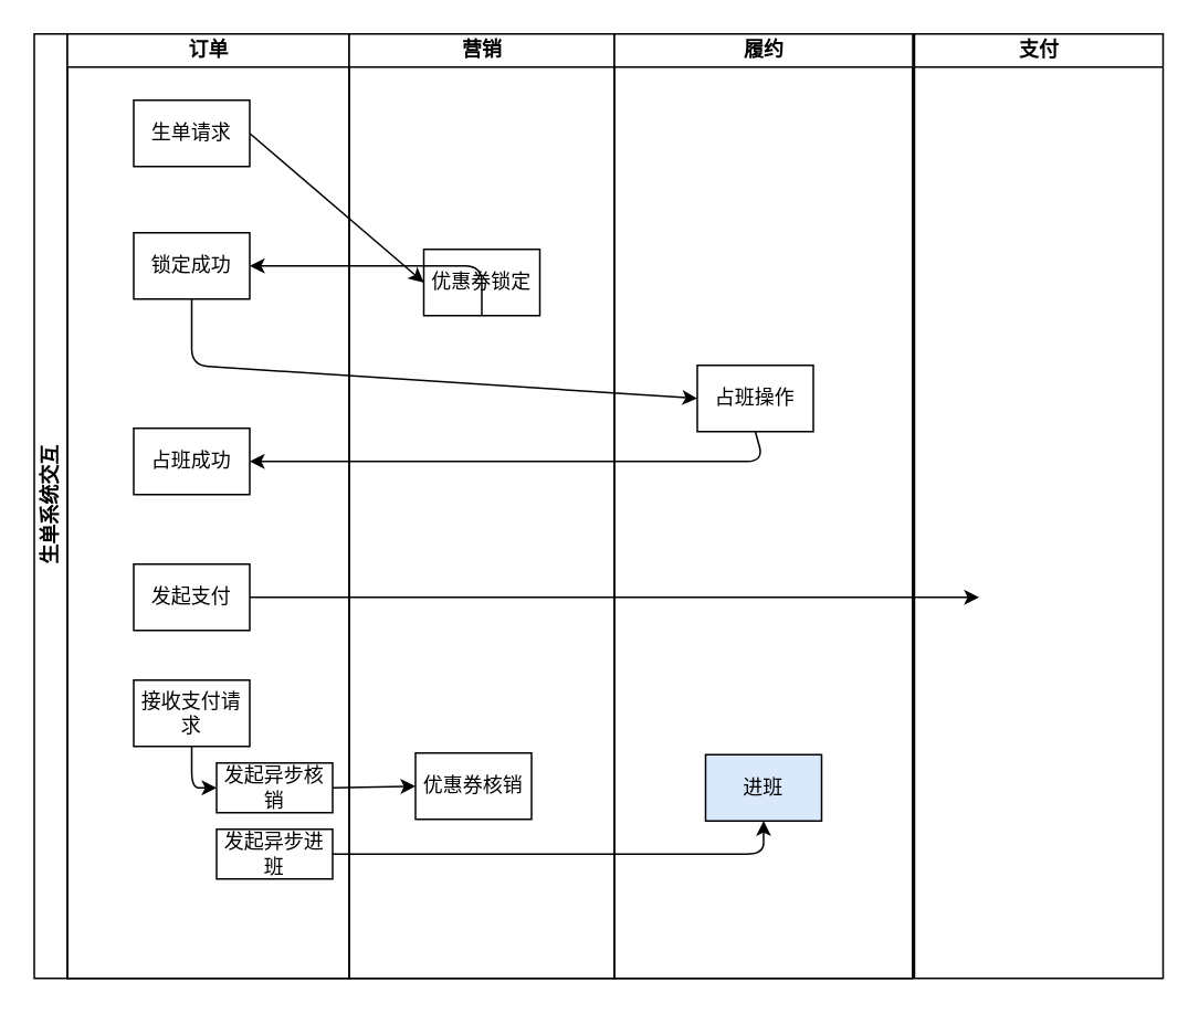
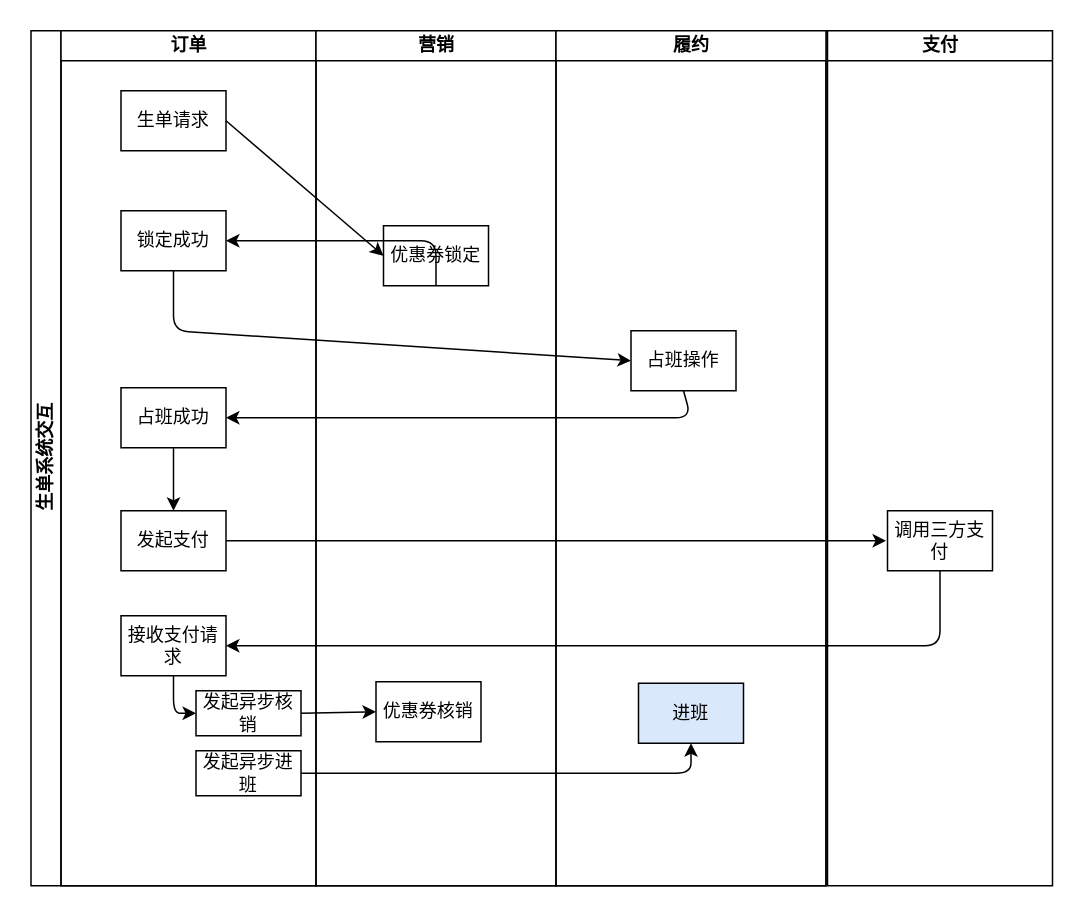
+ <mxCell id="9" value="" style="endArrow=classic;html=1;exitX=0.5;exitY=1;exitDx=0;exitDy=0;entryX=0.5;entryY=0;entryDx=0;entryDy=0;" edge="1" parent="4" source="7" target="8"><mxGeometry width="50" height="50" relative="1" as="geometry"><mxPoint x="240" y="320" as="sourcePoint" /><mxPoint x="290" y="270" as="targetPoint" /></mxGeometry></mxCell>
+ <mxCell id="28" value="调用三方支付" style="rounded=0;whiteSpace=wrap;html=1;" vertex="1" parent="27"><mxGeometry x="40" y="320" width="70" height="40" as="geometry" /></mxCell>
+ <mxCell id="29" value="" style="endArrow=classic;html=1;exitX=0.5;exitY=1;exitDx=0;exitDy=0;entryX=1;entryY=0.5;entryDx=0;entryDy=0;" edge="1" parent="2" source="28" target="11"><mxGeometry width="50" height="50" relative="1" as="geometry"><mxPoint x="530" y="410" as="sourcePoint" /><mxPoint x="330" y="290" as="targetPoint" /><Array as="points"><mxPoint x="626" y="430" /></Array></mxGeometry></mxCell>
